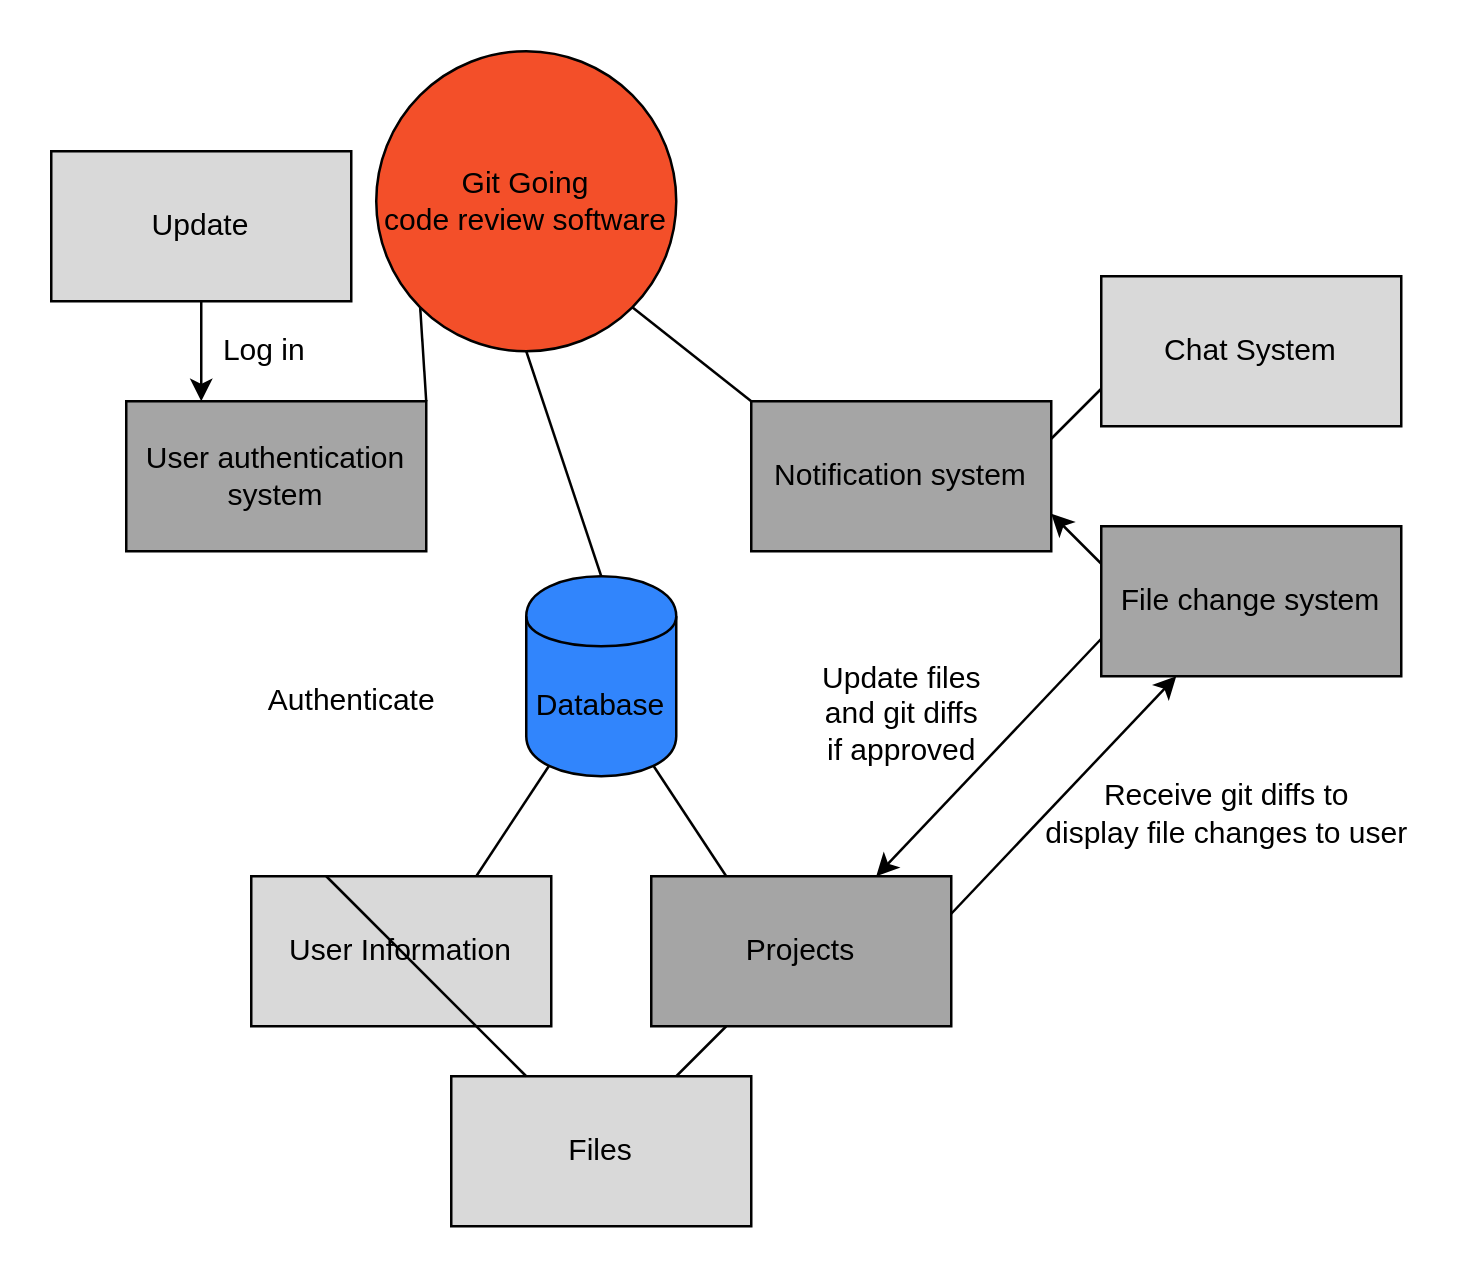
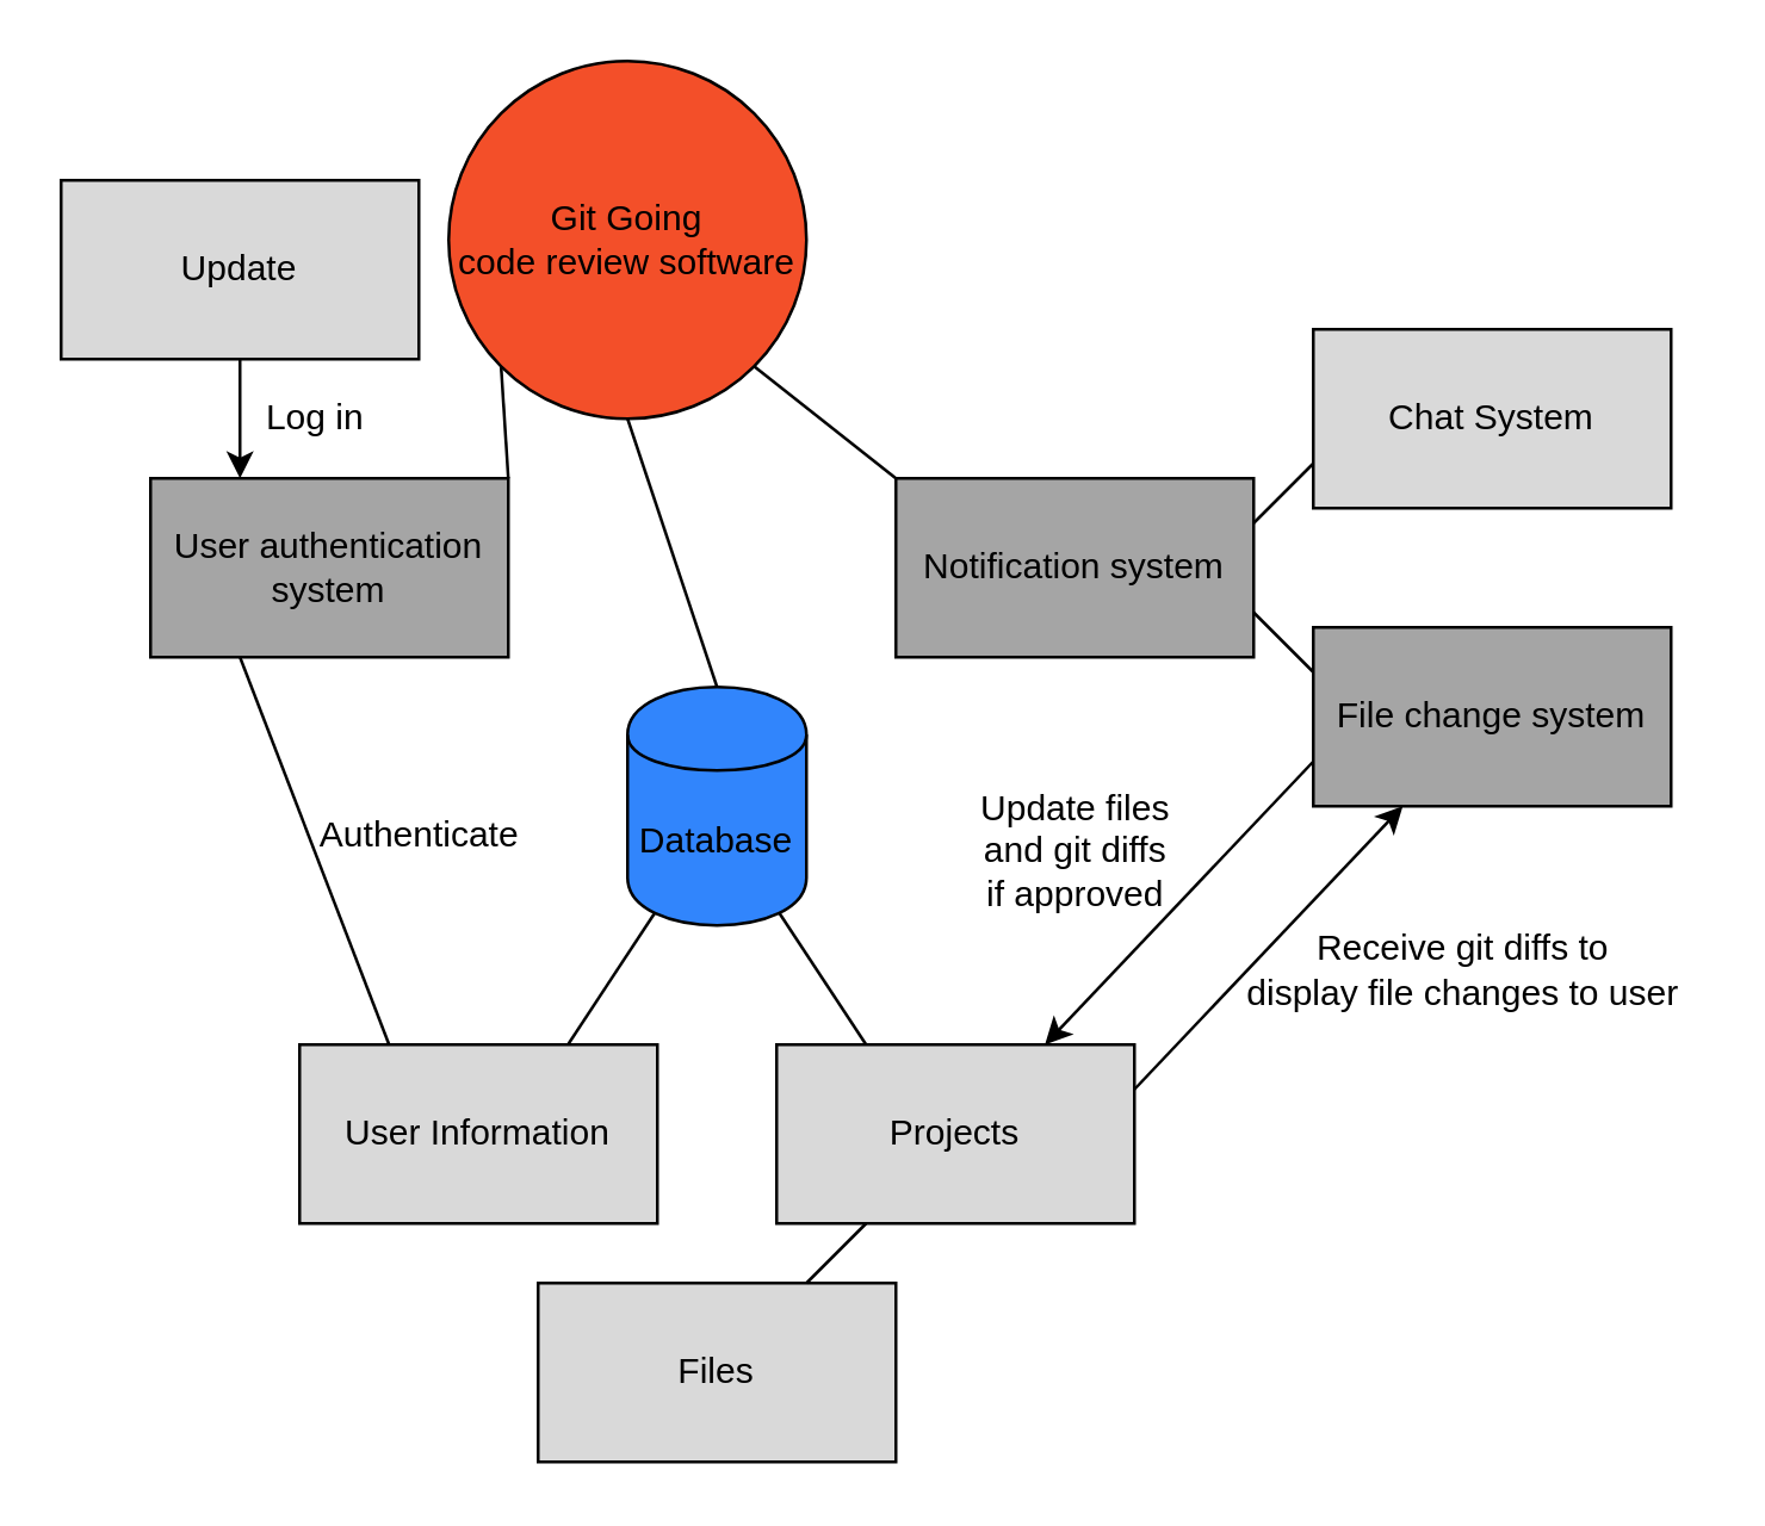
- <mxCell id="17" value="" style="endArrow=classic;html=1;entryX=1;entryY=0.75;entryDx=0;entryDy=0;exitX=0;exitY=0.25;exitDx=0;exitDy=0;" edge="1" parent="1" source="10" target="12"><mxGeometry width="50" height="50" relative="1" as="geometry"><mxPoint x="400" y="320" as="sourcePoint" /><mxPoint x="450" y="270" as="targetPoint" /></mxGeometry></mxCell>
+ <mxCell id="17" value="" style="endArrow=none;html=1;entryX=1;entryY=0.75;entryDx=0;entryDy=0;exitX=0;exitY=0.25;exitDx=0;exitDy=0;" edge="1" parent="1" source="10" target="12"><mxGeometry width="50" height="50" relative="1" as="geometry"><mxPoint x="400" y="320" as="sourcePoint" /><mxPoint x="450" y="270" as="targetPoint" /></mxGeometry></mxCell>
- <mxCell id="8" value="Projects" style="rounded=0;whiteSpace=wrap;html=1;fillColor=#a5a5a5;" vertex="1" parent="1"><mxGeometry x="260" y="350" width="120" height="60" as="geometry" /></mxCell>
+ <mxCell id="8" value="Projects" style="rounded=0;whiteSpace=wrap;html=1;fillColor=#D9D9D9;" vertex="1" parent="1"><mxGeometry x="260" y="350" width="120" height="60" as="geometry" /></mxCell>
- <mxCell id="20" value="" style="endArrow=none;html=1;exitX=0.25;exitY=0;exitDx=0;exitDy=0;fontFamily=Helvetica;labelBorderColor=none;" edge="1" parent="1" source="5" target="7"><mxGeometry width="50" height="50" relative="1" as="geometry"><mxPoint x="120" y="290" as="sourcePoint" /><mxPoint x="170" y="240" as="targetPoint" /></mxGeometry></mxCell>
+ <mxCell id="20" value="" style="endArrow=none;html=1;entryX=0.25;entryY=1;entryDx=0;entryDy=0;exitX=0.25;exitY=0;exitDx=0;exitDy=0;fontFamily=Helvetica;labelBorderColor=none;" edge="1" parent="1" source="5" target="11"><mxGeometry width="50" height="50" relative="1" as="geometry"><mxPoint x="120" y="290" as="sourcePoint" /><mxPoint x="170" y="240" as="targetPoint" /></mxGeometry></mxCell>
